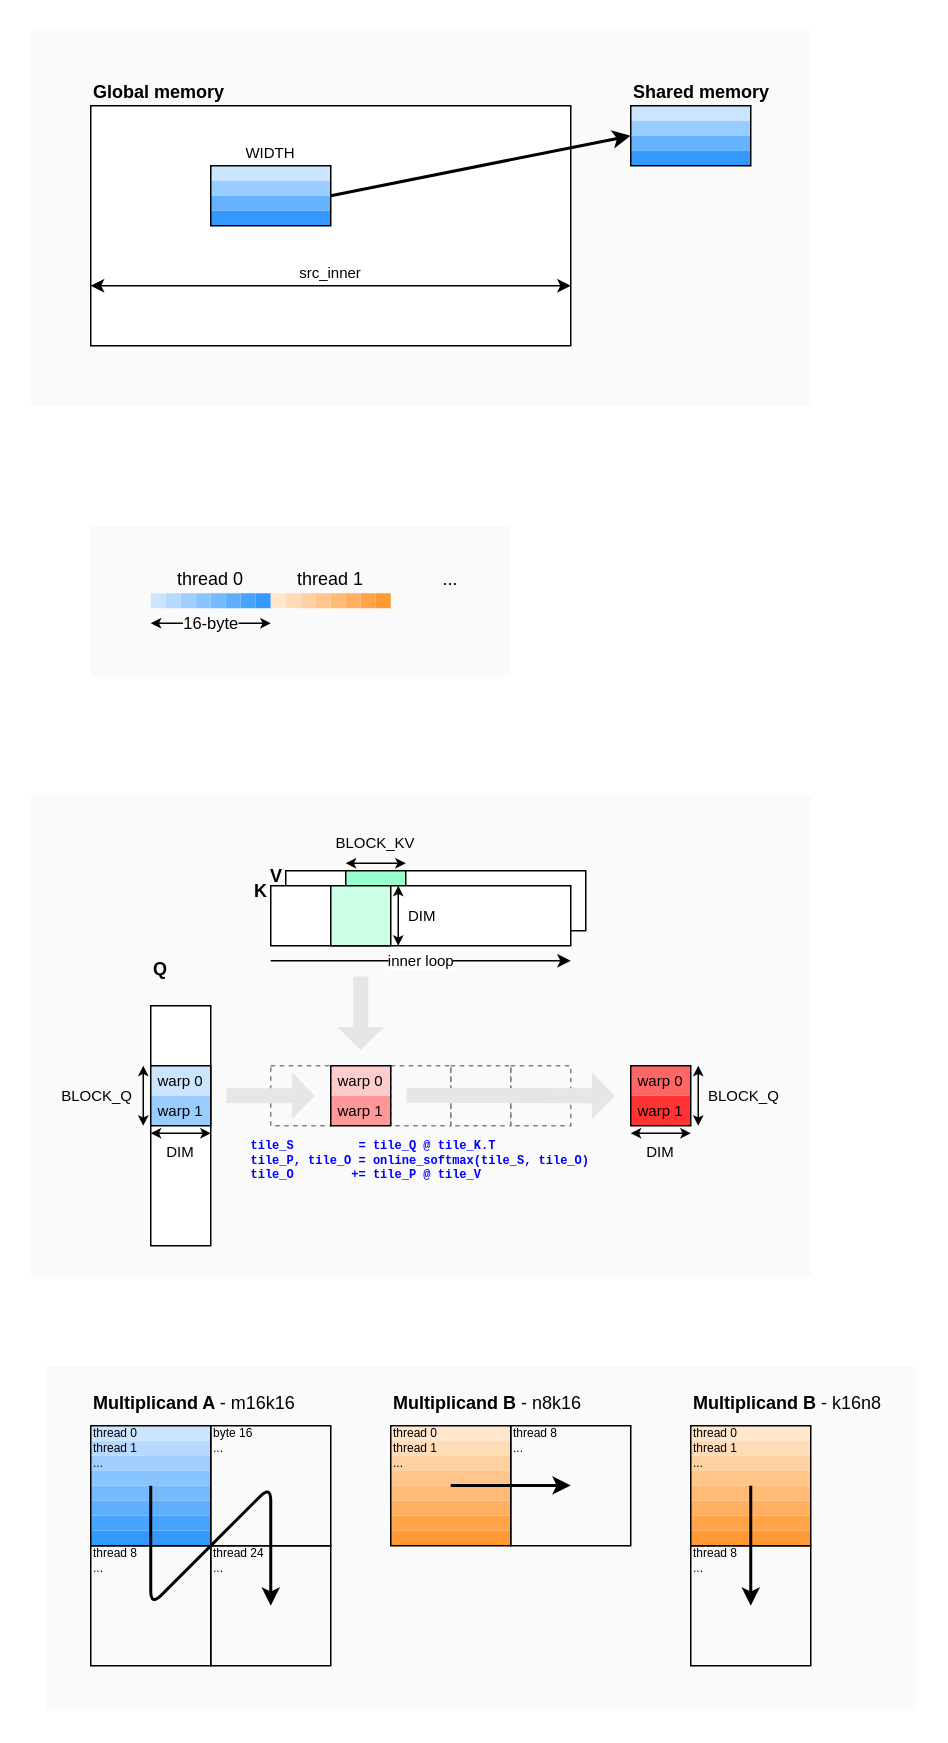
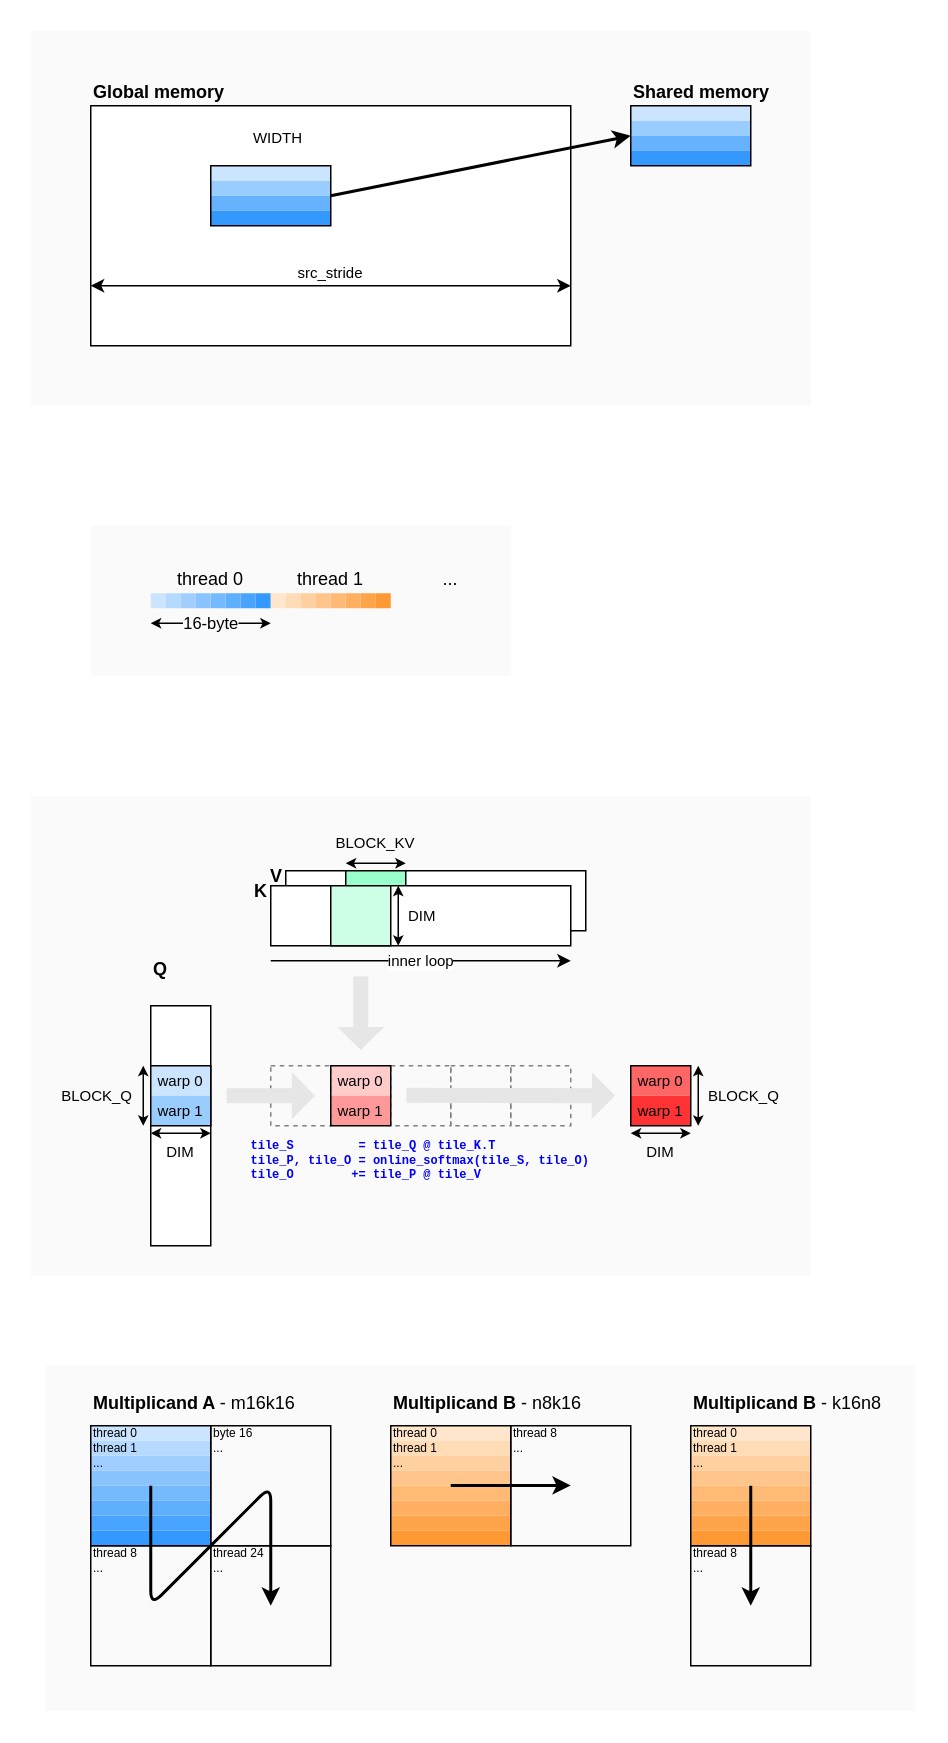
- <mxCell id="16" value="WIDTH" style="text;html=1;align=center;verticalAlign=bottom;whiteSpace=wrap;rounded=0;fontStyle=0;fontSize=10;" vertex="1" parent="1"><mxGeometry x="140" y="90" width="80" height="20" as="geometry" /></mxCell>
+ <mxCell id="16" value="WIDTH" style="text;html=1;align=center;verticalAlign=bottom;whiteSpace=wrap;rounded=0;fontStyle=0;fontSize=10;" vertex="1" parent="1"><mxGeometry x="145" y="80" width="80" height="20" as="geometry" /></mxCell>
- <mxCell id="19" value="src_inner" style="text;html=1;align=center;verticalAlign=bottom;whiteSpace=wrap;rounded=0;fontStyle=0;fontSize=10;" vertex="1" parent="1"><mxGeometry x="190" y="170" width="60" height="20" as="geometry" /></mxCell>
+ <mxCell id="19" value="src_stride" style="text;html=1;align=center;verticalAlign=bottom;whiteSpace=wrap;rounded=0;fontStyle=0;fontSize=10;" vertex="1" parent="1"><mxGeometry x="190" y="170" width="60" height="20" as="geometry" /></mxCell>
